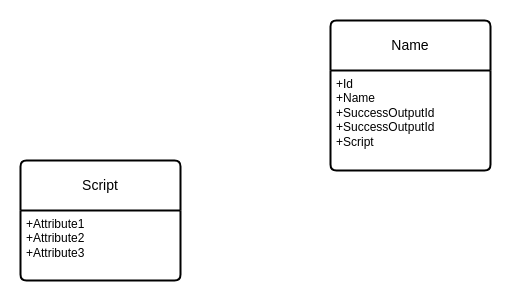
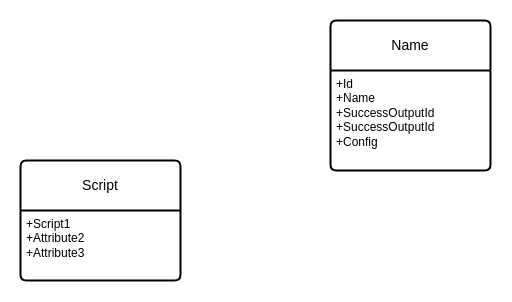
- <mxCell id="3" value="+Id&lt;br&gt;+Name&lt;br&gt;+SuccessOutputId&lt;br&gt;+SuccessOutputId&lt;br style=&quot;border-color: var(--border-color);&quot;&gt;+Script" style="align=left;strokeColor=none;fillColor=none;spacingLeft=4;fontSize=12;verticalAlign=top;resizable=0;rotatable=0;part=1;html=1;" vertex="1" parent="2"><mxGeometry y="50" width="160" height="100" as="geometry" /></mxCell>
+ <mxCell id="3" value="+Id&lt;br&gt;+Name&lt;br&gt;+SuccessOutputId&lt;br&gt;+SuccessOutputId&lt;br style=&quot;border-color: var(--border-color);&quot;&gt;+Config" style="align=left;strokeColor=none;fillColor=none;spacingLeft=4;fontSize=12;verticalAlign=top;resizable=0;rotatable=0;part=1;html=1;" vertex="1" parent="2"><mxGeometry y="50" width="160" height="100" as="geometry" /></mxCell>
- <mxCell id="5" value="+Attribute1&#10;+Attribute2&#10;+Attribute3" style="align=left;strokeColor=none;fillColor=none;spacingLeft=4;fontSize=12;verticalAlign=top;resizable=0;rotatable=0;part=1;html=1;" vertex="1" parent="4"><mxGeometry y="50" width="160" height="70" as="geometry" /></mxCell>
+ <mxCell id="5" value="+Script1&#10;+Attribute2&#10;+Attribute3" style="align=left;strokeColor=none;fillColor=none;spacingLeft=4;fontSize=12;verticalAlign=top;resizable=0;rotatable=0;part=1;html=1;" vertex="1" parent="4"><mxGeometry y="50" width="160" height="70" as="geometry" /></mxCell>
